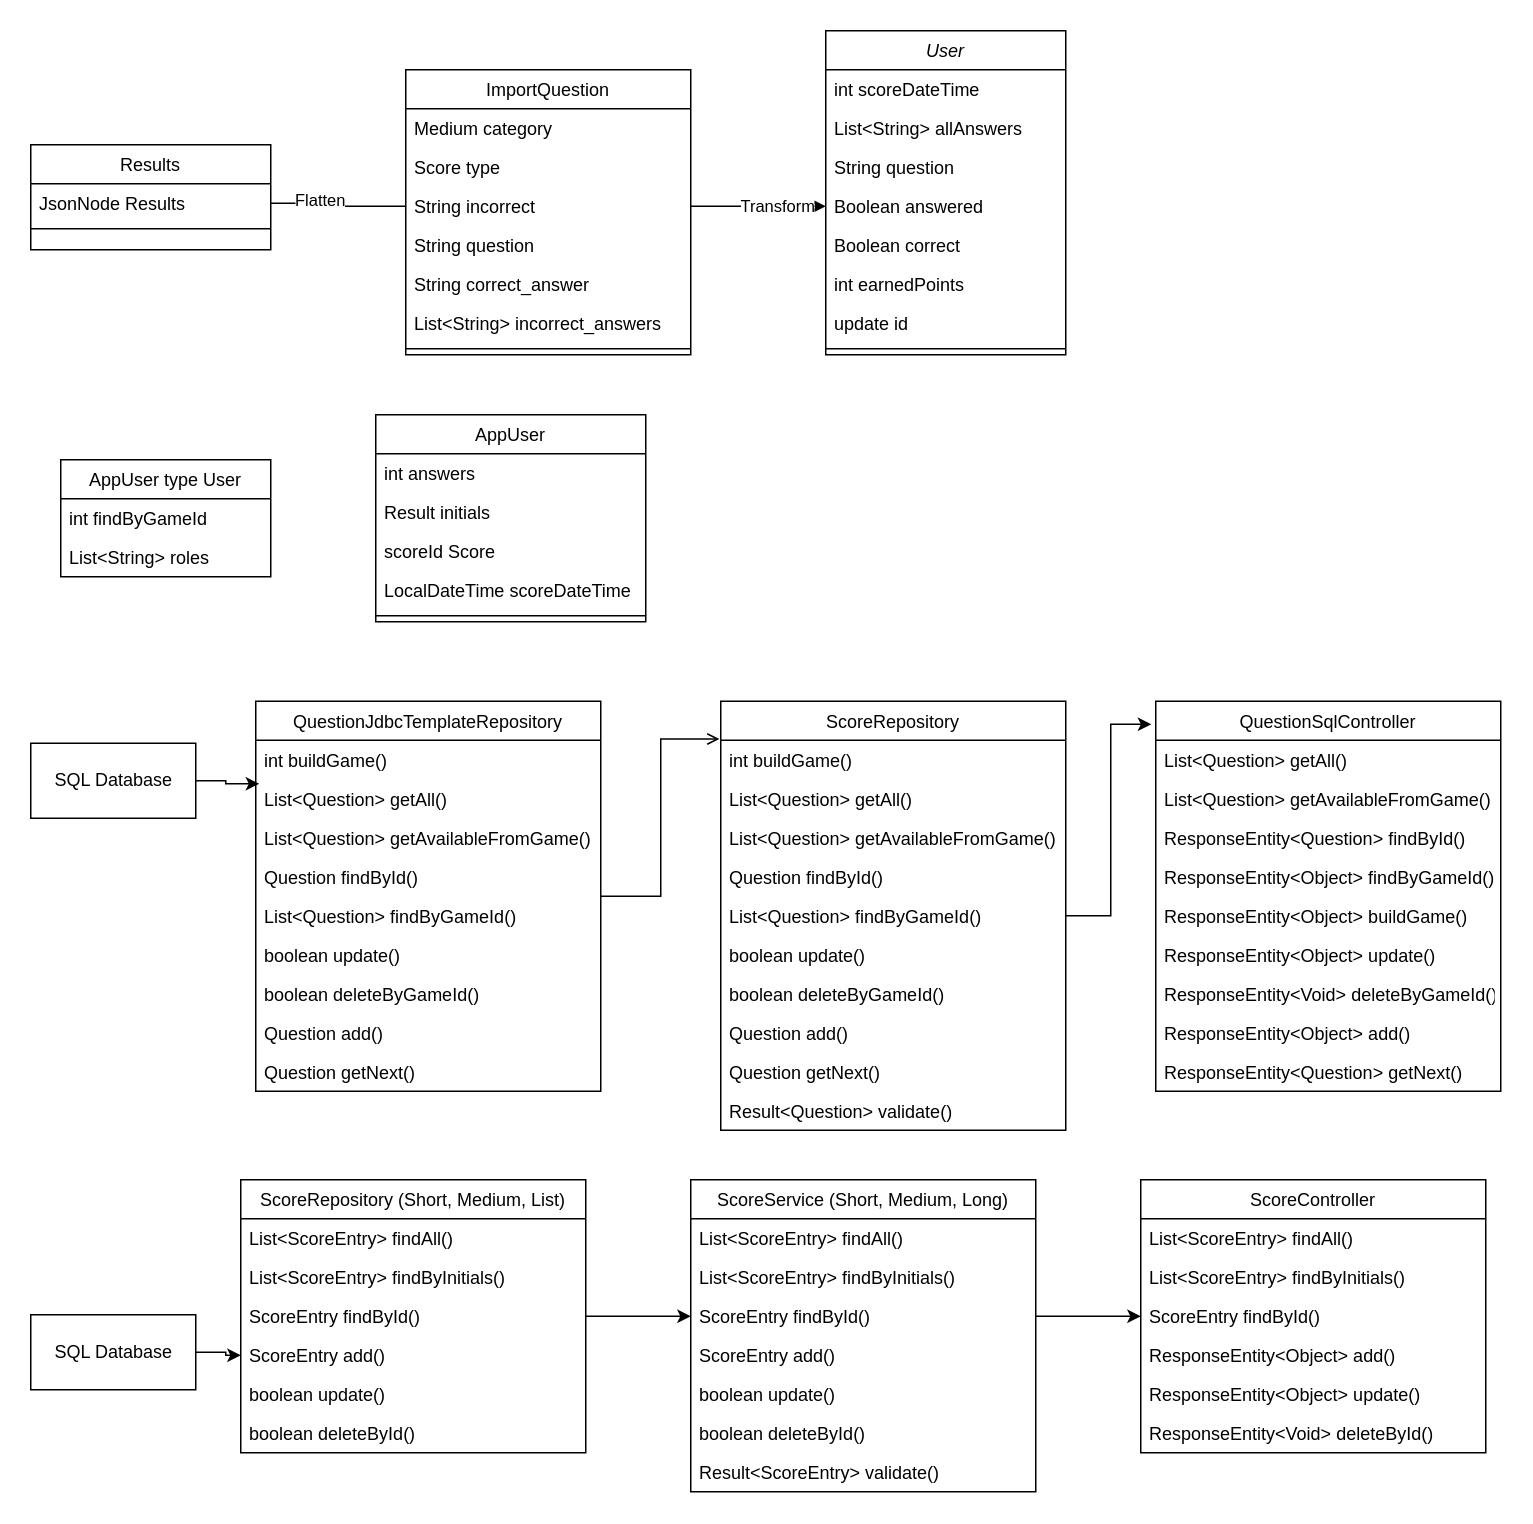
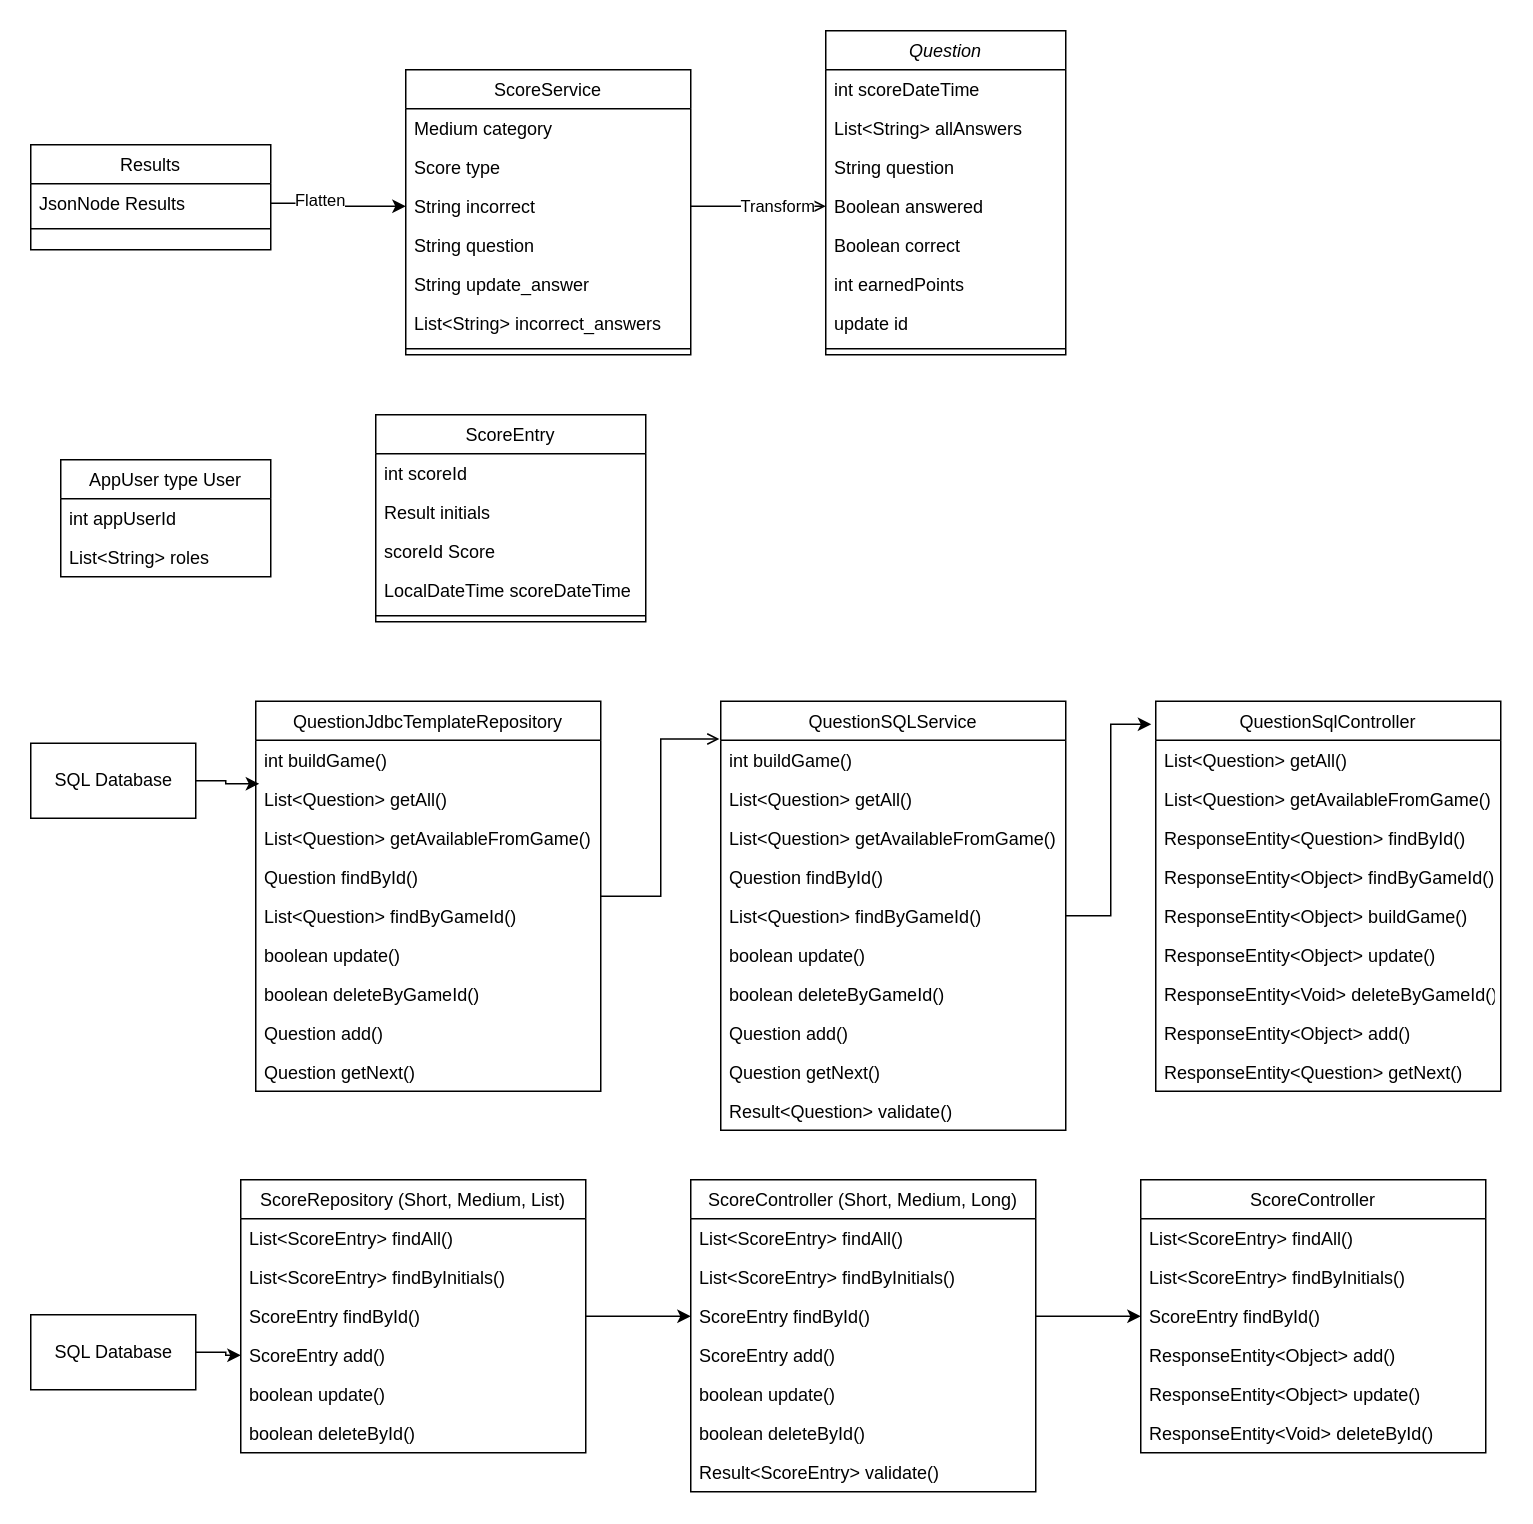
- <mxCell id="2" value="User" style="swimlane;fontStyle=2;align=center;verticalAlign=top;childLayout=stackLayout;horizontal=1;startSize=26;horizontalStack=0;resizeParent=1;resizeLast=0;collapsible=1;marginBottom=0;rounded=0;shadow=0;strokeWidth=1;" parent="1" vertex="1"><mxGeometry x="550" y="20" width="160" height="216" as="geometry"><mxRectangle x="230" y="140" width="160" height="26" as="alternateBounds" /></mxGeometry></mxCell>
+ <mxCell id="2" value="Question" style="swimlane;fontStyle=2;align=center;verticalAlign=top;childLayout=stackLayout;horizontal=1;startSize=26;horizontalStack=0;resizeParent=1;resizeLast=0;collapsible=1;marginBottom=0;rounded=0;shadow=0;strokeWidth=1;" parent="1" vertex="1"><mxGeometry x="550" y="20" width="160" height="216" as="geometry"><mxRectangle x="230" y="140" width="160" height="26" as="alternateBounds" /></mxGeometry></mxCell>
- <mxCell id="20" value="ImportQuestion" style="swimlane;fontStyle=0;align=center;verticalAlign=top;childLayout=stackLayout;horizontal=1;startSize=26;horizontalStack=0;resizeParent=1;resizeLast=0;collapsible=1;marginBottom=0;rounded=0;shadow=0;strokeWidth=1;" parent="1" vertex="1"><mxGeometry x="270" y="46" width="190" height="190" as="geometry"><mxRectangle x="550" y="140" width="160" height="26" as="alternateBounds" /></mxGeometry></mxCell>
+ <mxCell id="20" value="ScoreService" style="swimlane;fontStyle=0;align=center;verticalAlign=top;childLayout=stackLayout;horizontal=1;startSize=26;horizontalStack=0;resizeParent=1;resizeLast=0;collapsible=1;marginBottom=0;rounded=0;shadow=0;strokeWidth=1;" parent="1" vertex="1"><mxGeometry x="270" y="46" width="190" height="190" as="geometry"><mxRectangle x="550" y="140" width="160" height="26" as="alternateBounds" /></mxGeometry></mxCell>
- <mxCell id="31" style="edgeStyle=orthogonalEdgeStyle;rounded=0;orthogonalLoop=1;jettySize=auto;html=1;entryX=0;entryY=0.5;entryDx=0;entryDy=0;endArrow=none;" edge="1" parent="1" source="18" target="23"><mxGeometry relative="1" as="geometry" /></mxCell>
+ <mxCell id="31" style="edgeStyle=orthogonalEdgeStyle;rounded=0;orthogonalLoop=1;jettySize=auto;html=1;entryX=0;entryY=0.5;entryDx=0;entryDy=0;" edge="1" parent="1" source="18" target="23"><mxGeometry relative="1" as="geometry" /></mxCell>
- <mxCell id="33" style="edgeStyle=orthogonalEdgeStyle;rounded=0;orthogonalLoop=1;jettySize=auto;html=1;entryX=0;entryY=0.5;entryDx=0;entryDy=0;" edge="1" parent="1" source="23" target="6"><mxGeometry relative="1" as="geometry" /></mxCell>
+ <mxCell id="33" style="edgeStyle=orthogonalEdgeStyle;rounded=0;orthogonalLoop=1;jettySize=auto;html=1;entryX=0;entryY=0.5;entryDx=0;entryDy=0;endArrow=open;" edge="1" parent="1" source="23" target="6"><mxGeometry relative="1" as="geometry" /></mxCell>
- <mxCell id="25" value="String correct_answer" style="text;align=left;verticalAlign=top;spacingLeft=4;spacingRight=4;overflow=hidden;rotatable=0;points=[[0,0.5],[1,0.5]];portConstraint=eastwest;rounded=0;shadow=0;html=0;" parent="20" vertex="1"><mxGeometry y="130" width="190" height="26" as="geometry" /></mxCell>
+ <mxCell id="25" value="String update_answer" style="text;align=left;verticalAlign=top;spacingLeft=4;spacingRight=4;overflow=hidden;rotatable=0;points=[[0,0.5],[1,0.5]];portConstraint=eastwest;rounded=0;shadow=0;html=0;" parent="20" vertex="1"><mxGeometry y="130" width="190" height="26" as="geometry" /></mxCell>
- <mxCell id="11" value="AppUser" style="swimlane;fontStyle=0;align=center;verticalAlign=top;childLayout=stackLayout;horizontal=1;startSize=26;horizontalStack=0;resizeParent=1;resizeLast=0;collapsible=1;marginBottom=0;rounded=0;shadow=0;strokeWidth=1;" parent="1" vertex="1"><mxGeometry x="250" y="276" width="180" height="138" as="geometry"><mxRectangle x="130" y="380" width="160" height="26" as="alternateBounds" /></mxGeometry></mxCell>
+ <mxCell id="11" value="ScoreEntry" style="swimlane;fontStyle=0;align=center;verticalAlign=top;childLayout=stackLayout;horizontal=1;startSize=26;horizontalStack=0;resizeParent=1;resizeLast=0;collapsible=1;marginBottom=0;rounded=0;shadow=0;strokeWidth=1;" parent="1" vertex="1"><mxGeometry x="250" y="276" width="180" height="138" as="geometry"><mxRectangle x="130" y="380" width="160" height="26" as="alternateBounds" /></mxGeometry></mxCell>
- <mxCell id="12" value="int answers" style="text;align=left;verticalAlign=top;spacingLeft=4;spacingRight=4;overflow=hidden;rotatable=0;points=[[0,0.5],[1,0.5]];portConstraint=eastwest;" parent="11" vertex="1"><mxGeometry y="26" width="180" height="26" as="geometry" /></mxCell>
+ <mxCell id="12" value="int scoreId" style="text;align=left;verticalAlign=top;spacingLeft=4;spacingRight=4;overflow=hidden;rotatable=0;points=[[0,0.5],[1,0.5]];portConstraint=eastwest;" parent="11" vertex="1"><mxGeometry y="26" width="180" height="26" as="geometry" /></mxCell>
- <mxCell id="29" value="int findByGameId" style="text;strokeColor=none;fillColor=none;align=left;verticalAlign=top;spacingLeft=4;spacingRight=4;overflow=hidden;rotatable=0;points=[[0,0.5],[1,0.5]];portConstraint=eastwest;" vertex="1" parent="28"><mxGeometry y="26" width="140" height="26" as="geometry" /></mxCell>
+ <mxCell id="29" value="int appUserId" style="text;strokeColor=none;fillColor=none;align=left;verticalAlign=top;spacingLeft=4;spacingRight=4;overflow=hidden;rotatable=0;points=[[0,0.5],[1,0.5]];portConstraint=eastwest;" vertex="1" parent="28"><mxGeometry y="26" width="140" height="26" as="geometry" /></mxCell>
- <mxCell id="48" value="ScoreRepository" style="swimlane;fontStyle=0;childLayout=stackLayout;horizontal=1;startSize=26;fillColor=none;horizontalStack=0;resizeParent=1;resizeParentMax=0;resizeLast=0;collapsible=1;marginBottom=0;" vertex="1" parent="1"><mxGeometry x="480" y="467" width="230" height="286" as="geometry" /></mxCell>
+ <mxCell id="48" value="QuestionSQLService" style="swimlane;fontStyle=0;childLayout=stackLayout;horizontal=1;startSize=26;fillColor=none;horizontalStack=0;resizeParent=1;resizeParentMax=0;resizeLast=0;collapsible=1;marginBottom=0;" vertex="1" parent="1"><mxGeometry x="480" y="467" width="230" height="286" as="geometry" /></mxCell>
- <mxCell id="79" value="ScoreService (Short, Medium, Long)" style="swimlane;fontStyle=0;childLayout=stackLayout;horizontal=1;startSize=26;fillColor=none;horizontalStack=0;resizeParent=1;resizeParentMax=0;resizeLast=0;collapsible=1;marginBottom=0;" vertex="1" parent="1"><mxGeometry x="460" y="786" width="230" height="208" as="geometry" /></mxCell>
+ <mxCell id="79" value="ScoreController (Short, Medium, Long)" style="swimlane;fontStyle=0;childLayout=stackLayout;horizontal=1;startSize=26;fillColor=none;horizontalStack=0;resizeParent=1;resizeParentMax=0;resizeLast=0;collapsible=1;marginBottom=0;" vertex="1" parent="1"><mxGeometry x="460" y="786" width="230" height="208" as="geometry" /></mxCell>
